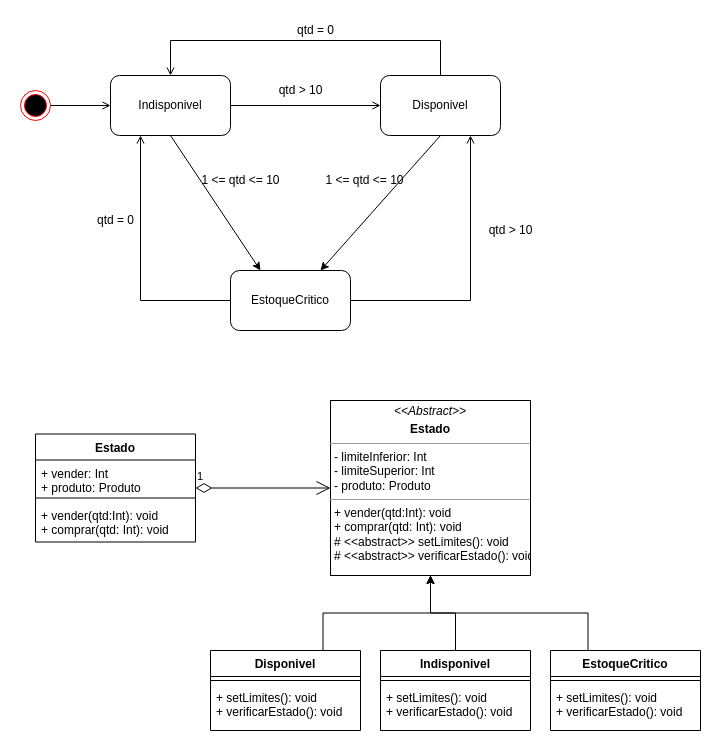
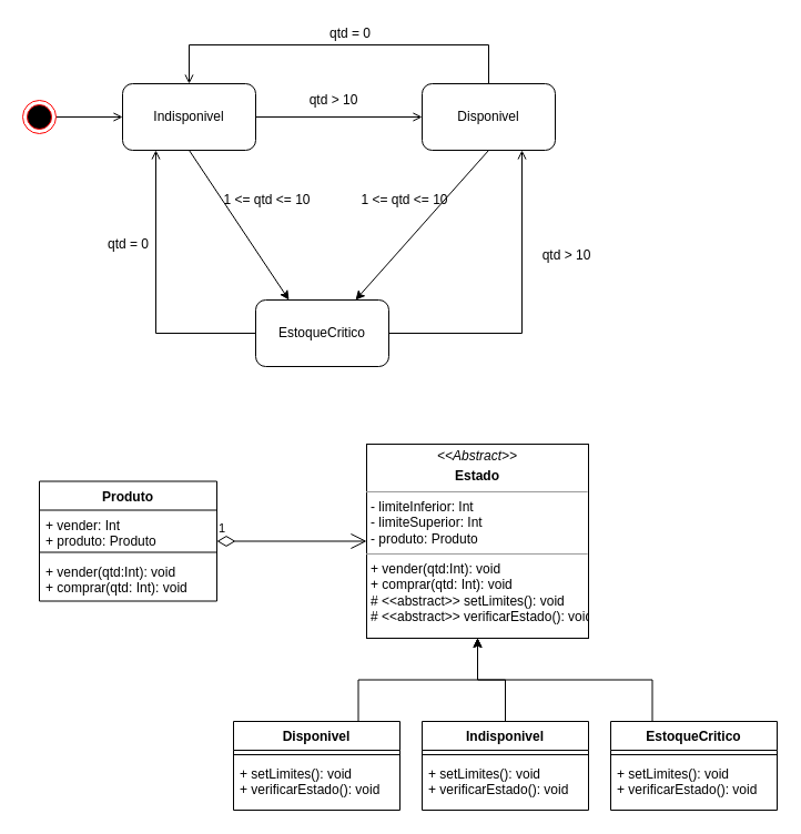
- <mxCell id="37" value="Estado" style="swimlane;fontStyle=1;align=center;verticalAlign=top;childLayout=stackLayout;horizontal=1;startSize=26;horizontalStack=0;resizeParent=1;resizeParentMax=0;resizeLast=0;collapsible=1;marginBottom=0;" vertex="1" parent="1"><mxGeometry x="35" y="433.5" width="160" height="108" as="geometry" /></mxCell>
+ <mxCell id="37" value="Produto" style="swimlane;fontStyle=1;align=center;verticalAlign=top;childLayout=stackLayout;horizontal=1;startSize=26;horizontalStack=0;resizeParent=1;resizeParentMax=0;resizeLast=0;collapsible=1;marginBottom=0;" vertex="1" parent="1"><mxGeometry x="35" y="433.5" width="160" height="108" as="geometry" /></mxCell>
